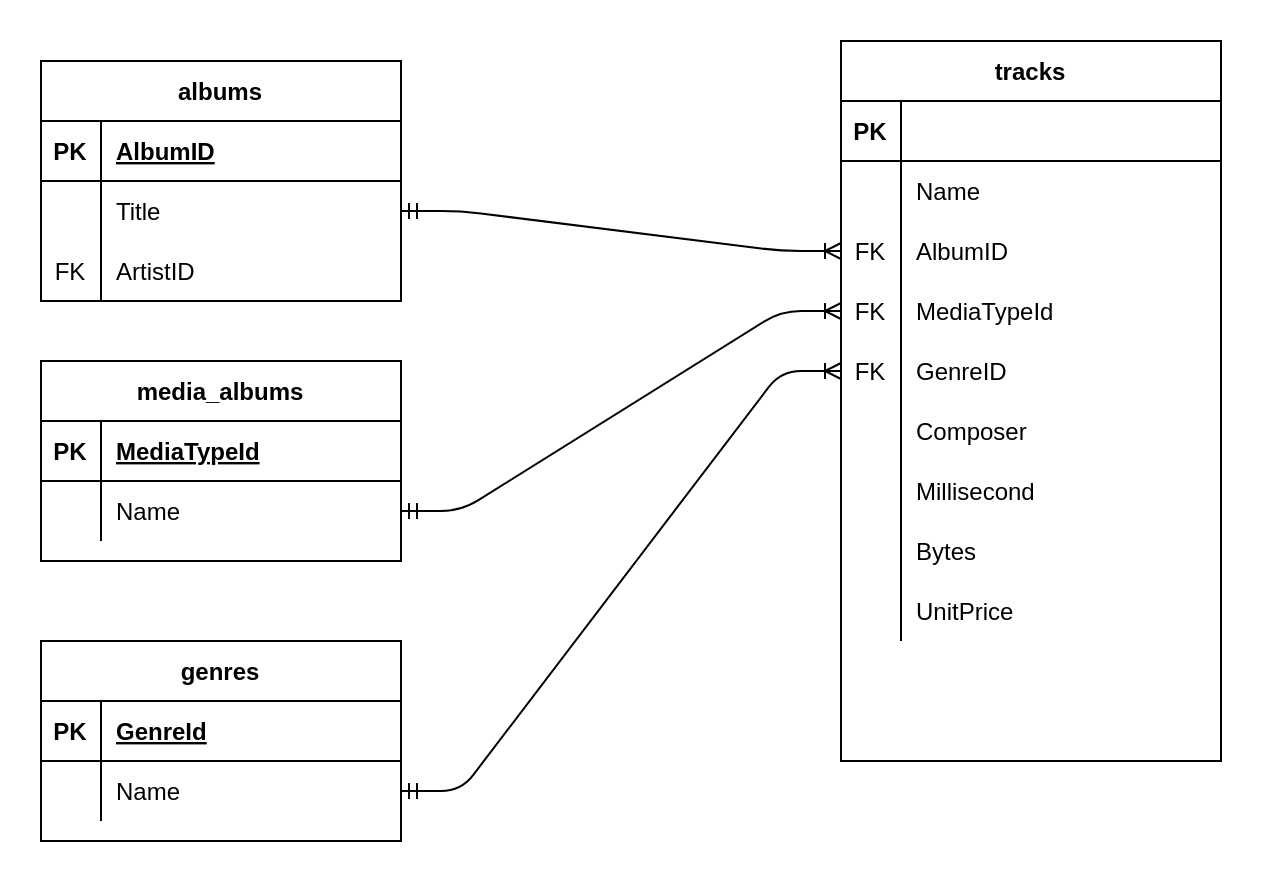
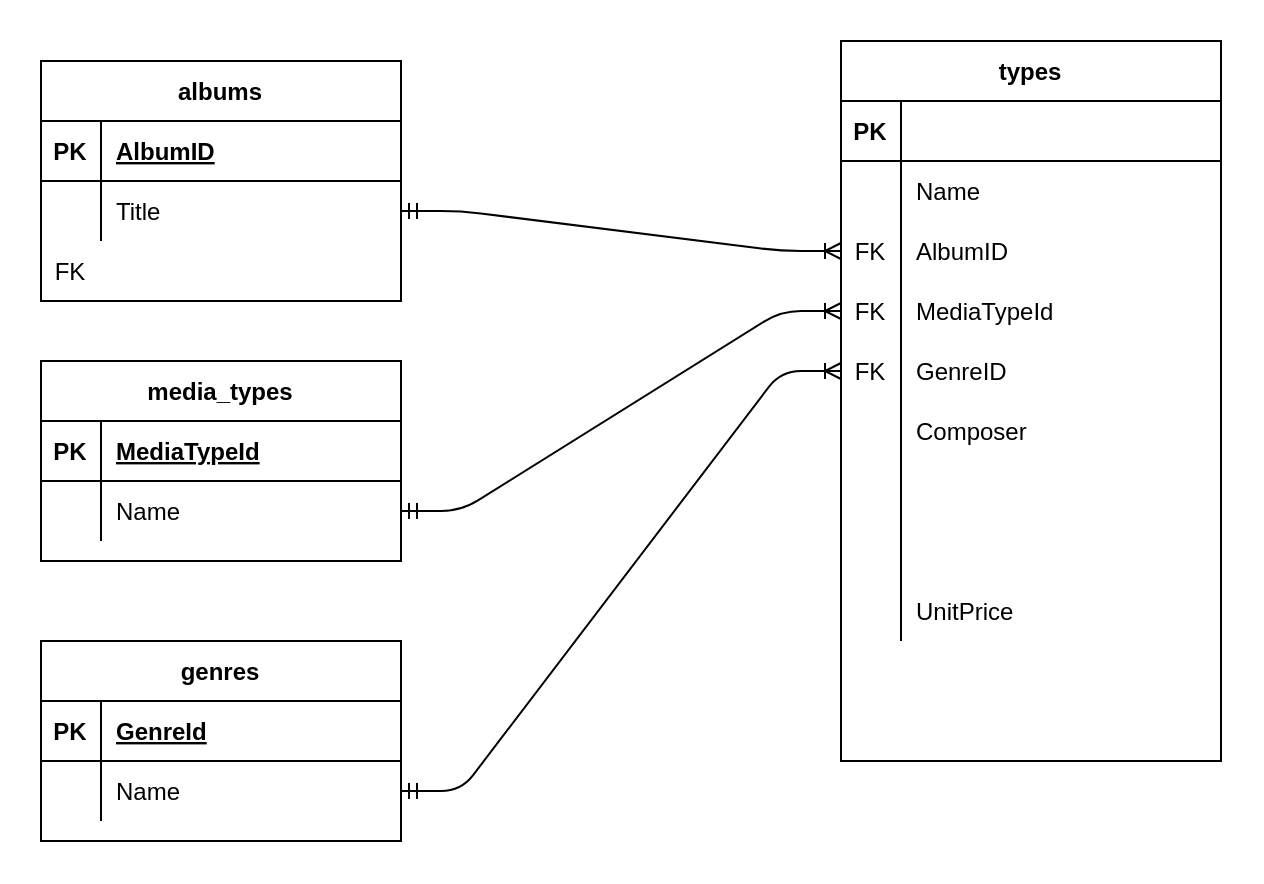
- <mxCell id="2" value="tracks" style="shape=table;startSize=30;container=1;collapsible=1;childLayout=tableLayout;fixedRows=1;rowLines=0;fontStyle=1;align=center;resizeLast=1;" vertex="1" parent="1"><mxGeometry x="420" y="20" width="190" height="360" as="geometry" /></mxCell>
+ <mxCell id="2" value="types" style="shape=table;startSize=30;container=1;collapsible=1;childLayout=tableLayout;fixedRows=1;rowLines=0;fontStyle=1;align=center;resizeLast=1;" vertex="1" parent="1"><mxGeometry x="420" y="20" width="190" height="360" as="geometry" /></mxCell>
- <mxCell id="38" value="ArtistID" style="shape=partialRectangle;connectable=0;fillColor=none;top=0;left=0;bottom=0;right=0;align=left;spacingLeft=6;overflow=hidden;" vertex="1" parent="36"><mxGeometry x="30" width="150" height="30" as="geometry"><mxRectangle width="150" height="30" as="alternateBounds" /></mxGeometry></mxCell>
- <mxCell id="39" value="media_albums" style="shape=table;startSize=30;container=1;collapsible=1;childLayout=tableLayout;fixedRows=1;rowLines=0;fontStyle=1;align=center;resizeLast=1;" vertex="1" parent="1"><mxGeometry x="20" y="180" width="180" height="100" as="geometry" /></mxCell>
+ <mxCell id="39" value="media_types" style="shape=table;startSize=30;container=1;collapsible=1;childLayout=tableLayout;fixedRows=1;rowLines=0;fontStyle=1;align=center;resizeLast=1;" vertex="1" parent="1"><mxGeometry x="20" y="180" width="180" height="100" as="geometry" /></mxCell>
- <mxCell id="22" value="Millisecond" style="shape=partialRectangle;connectable=0;fillColor=none;top=0;left=0;bottom=0;right=0;align=left;spacingLeft=6;overflow=hidden;" vertex="1" parent="20"><mxGeometry x="30" width="160" height="30" as="geometry"><mxRectangle width="160" height="30" as="alternateBounds" /></mxGeometry></mxCell>
- <mxCell id="25" value="Bytes" style="shape=partialRectangle;connectable=0;fillColor=none;top=0;left=0;bottom=0;right=0;align=left;spacingLeft=6;overflow=hidden;" vertex="1" parent="23"><mxGeometry x="30" width="160" height="30" as="geometry"><mxRectangle width="160" height="30" as="alternateBounds" /></mxGeometry></mxCell>
